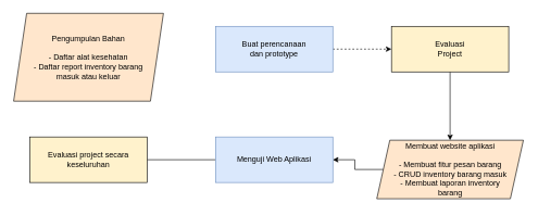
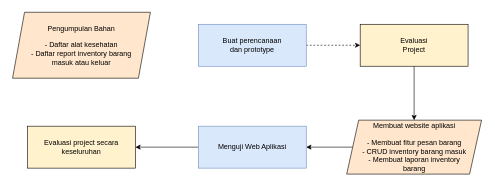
- <mxCell id="2" value="Pengumpulan Bahan&lt;br&gt;&lt;br&gt;- Daftar alat kesehatan&lt;br&gt;- Daftar report inventory barang &lt;br&gt;masuk atau keluar" style="shape=parallelogram;perimeter=parallelogramPerimeter;whiteSpace=wrap;html=1;fixedSize=1;fillColor=#ffe6cc;strokeColor=default;" parent="1" vertex="1"><mxGeometry x="20" y="20" width="230" height="135" as="geometry" /></mxCell>
+ <mxCell id="2" value="Pengumpulan Bahan&lt;br&gt;&lt;br&gt;- Daftar alat kesehatan&lt;br&gt;- Daftar report inventory barang &lt;br&gt;masuk atau keluar" style="shape=parallelogram;perimeter=parallelogramPerimeter;whiteSpace=wrap;html=1;fixedSize=1;fillColor=#ffe6cc;strokeColor=default;" parent="1" vertex="1"><mxGeometry x="20" y="20" width="230" height="110" as="geometry" /></mxCell>
- <mxCell id="9" style="edgeStyle=orthogonalEdgeStyle;rounded=0;orthogonalLoop=1;jettySize=auto;html=1;endArrow=none;" parent="1" source="10" target="11" edge="1"><mxGeometry relative="1" as="geometry" /></mxCell>
+ <mxCell id="9" style="edgeStyle=orthogonalEdgeStyle;rounded=0;orthogonalLoop=1;jettySize=auto;html=1;" parent="1" source="10" target="11" edge="1"><mxGeometry relative="1" as="geometry" /></mxCell>
- <mxCell id="8" value="Membuat website aplikasi&lt;br&gt;&lt;br&gt;- Membuat fitur pesan barang&lt;br&gt;- CRUD inventory barang masuk&lt;br&gt;- Membuat laporan inventory &lt;br&gt;barang" style="shape=parallelogram;perimeter=parallelogramPerimeter;whiteSpace=wrap;html=1;fixedSize=1;fillColor=#ffe6cc;strokeColor=#000000;" parent="1" vertex="1"><mxGeometry x="577.5" y="215" width="225" height="90" as="geometry" /></mxCell>
+ <mxCell id="8" value="Membuat website aplikasi&lt;br&gt;&lt;br&gt;- Membuat fitur pesan barang&lt;br&gt;- CRUD inventory barang masuk&lt;br&gt;- Membuat laporan inventory &lt;br&gt;barang" style="shape=parallelogram;perimeter=parallelogramPerimeter;whiteSpace=wrap;html=1;fixedSize=1;fillColor=#ffe6cc;strokeColor=#000000;" parent="1" vertex="1"><mxGeometry x="577.5" y="200" width="225" height="90" as="geometry" /></mxCell>
